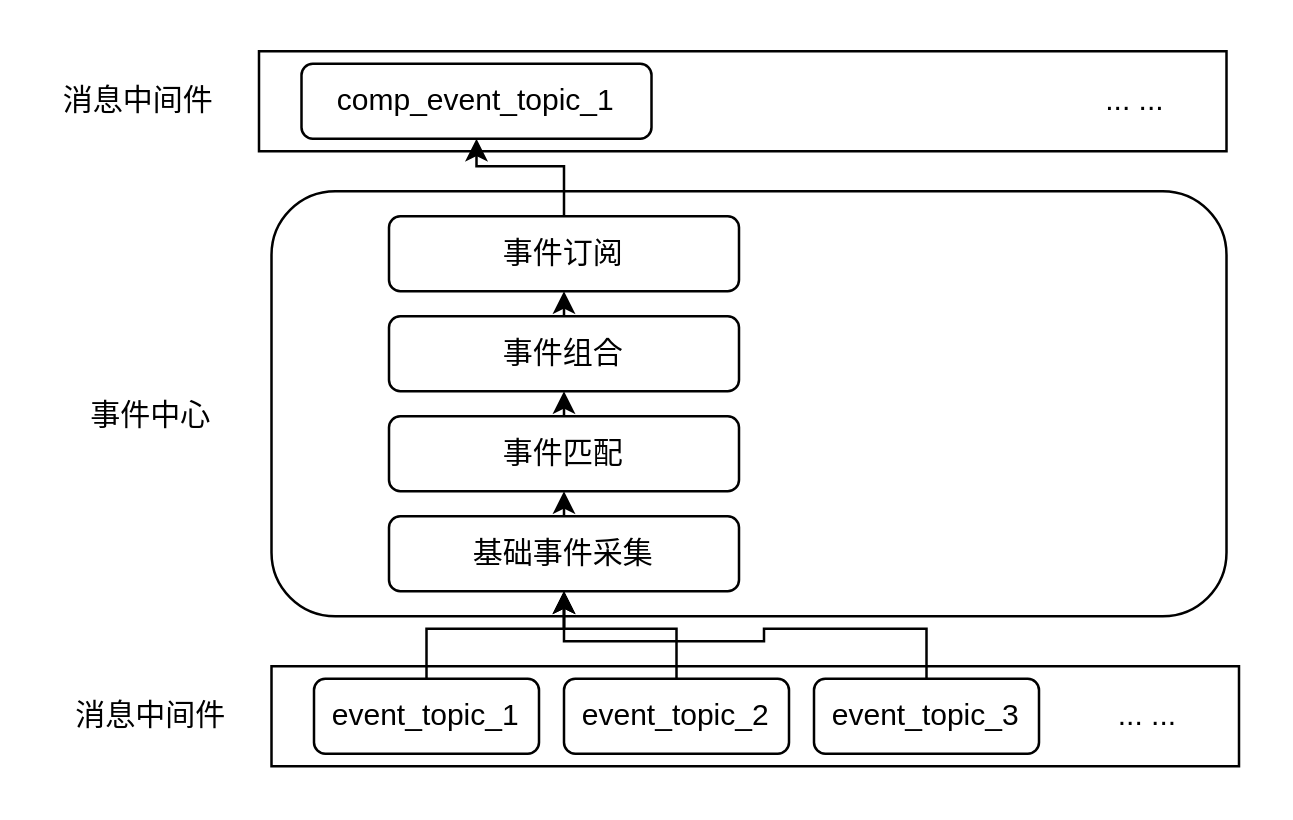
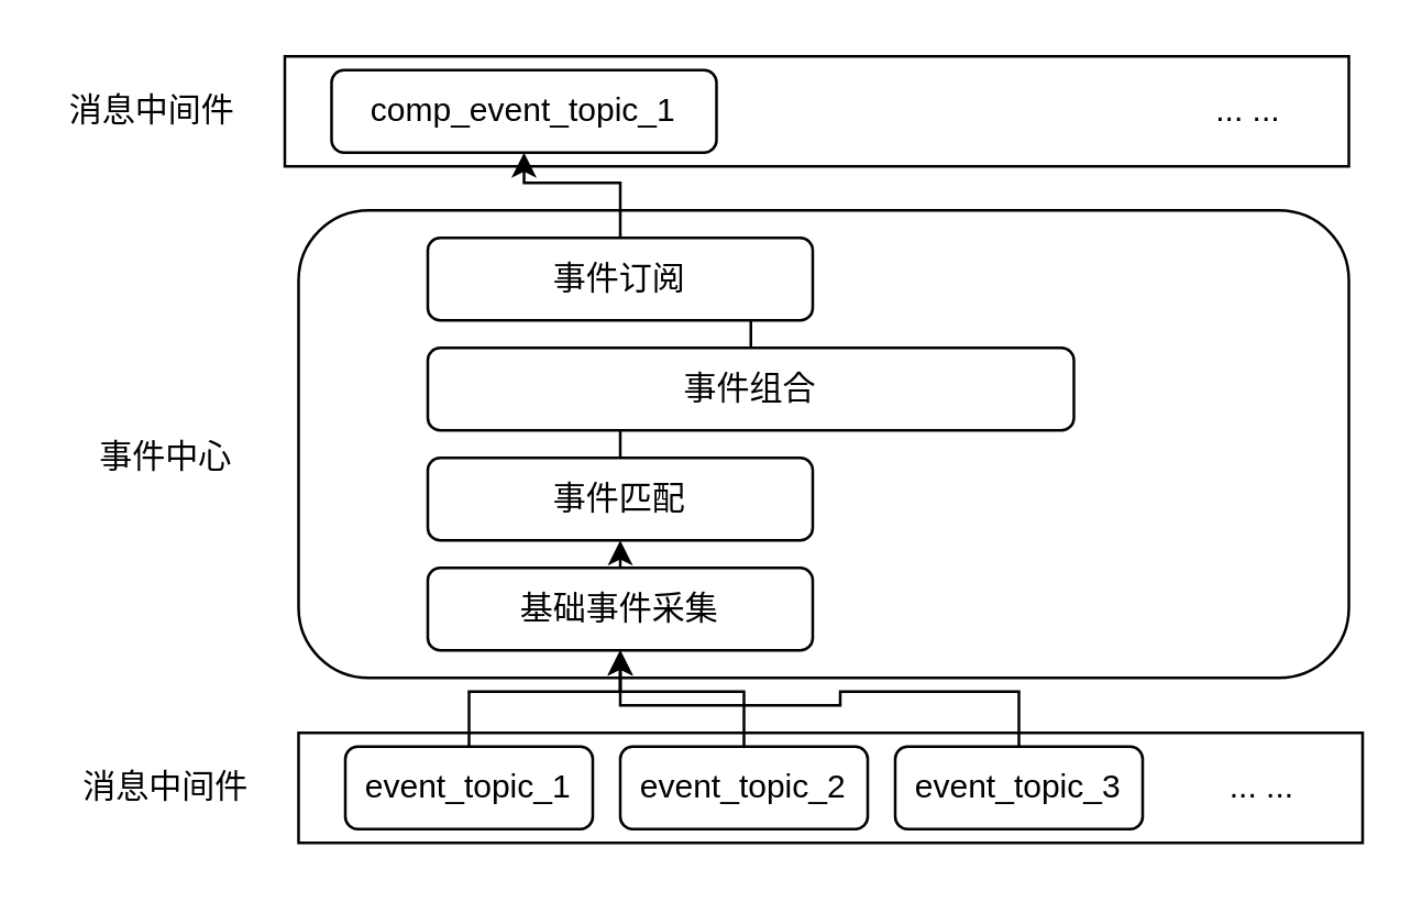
- <mxCell id="23" value="事件组合" style="rounded=1;whiteSpace=wrap;html=1;" vertex="1" parent="1"><mxGeometry x="155" y="126" width="140" height="30" as="geometry" /></mxCell>
+ <mxCell id="23" value="事件组合" style="rounded=1;whiteSpace=wrap;html=1;" vertex="1" parent="1"><mxGeometry x="155" y="126" width="235" height="30" as="geometry" /></mxCell>
